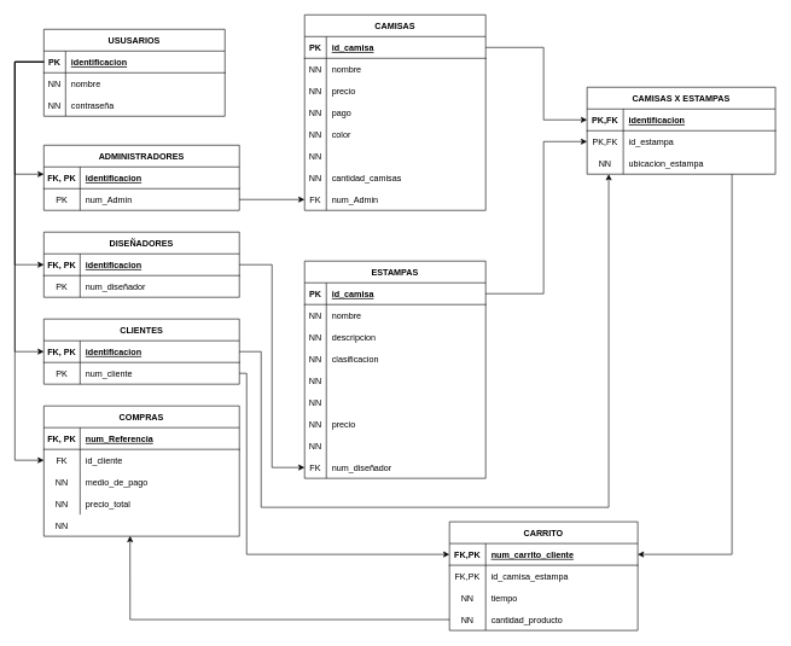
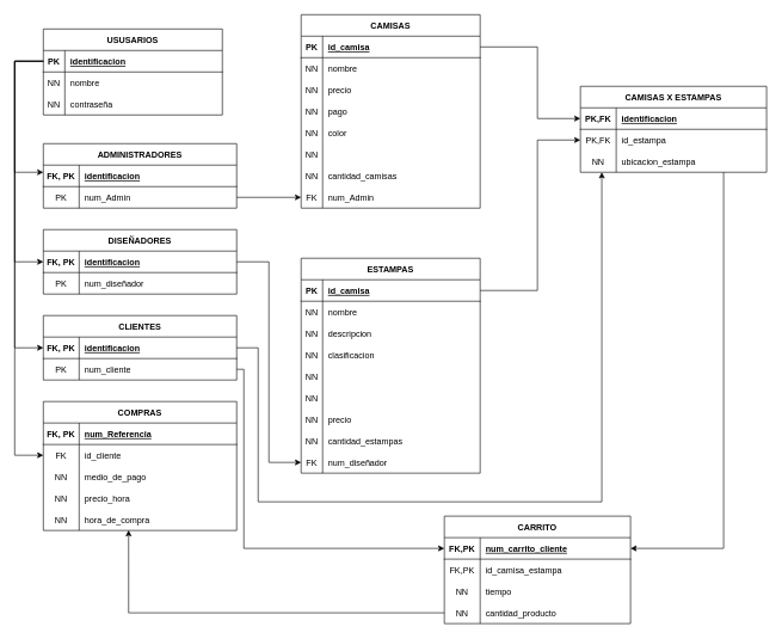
+ <mxCell id="100" value="cantidad_estampas" style="shape=partialRectangle;overflow=hidden;connectable=0;fillColor=none;top=0;left=0;bottom=0;right=0;align=left;spacingLeft=6;" vertex="1" parent="98"><mxGeometry x="30" width="220" height="30" as="geometry"><mxRectangle width="220" height="30" as="alternateBounds" /></mxGeometry></mxCell>
- <mxCell id="47" value="precio_total" style="shape=partialRectangle;overflow=hidden;connectable=0;fillColor=none;top=0;left=0;bottom=0;right=0;align=left;spacingLeft=6;" vertex="1" parent="45"><mxGeometry x="50" width="220" height="30" as="geometry"><mxRectangle width="220" height="30" as="alternateBounds" /></mxGeometry></mxCell>
+ <mxCell id="47" value="precio_hora" style="shape=partialRectangle;overflow=hidden;connectable=0;fillColor=none;top=0;left=0;bottom=0;right=0;align=left;spacingLeft=6;" vertex="1" parent="45"><mxGeometry x="50" width="220" height="30" as="geometry"><mxRectangle width="220" height="30" as="alternateBounds" /></mxGeometry></mxCell>
+ <mxCell id="50" value="hora_de_compra" style="shape=partialRectangle;overflow=hidden;connectable=0;fillColor=none;top=0;left=0;bottom=0;right=0;align=left;spacingLeft=6;" vertex="1" parent="48"><mxGeometry x="50" width="220" height="30" as="geometry"><mxRectangle width="220" height="30" as="alternateBounds" /></mxGeometry></mxCell>
